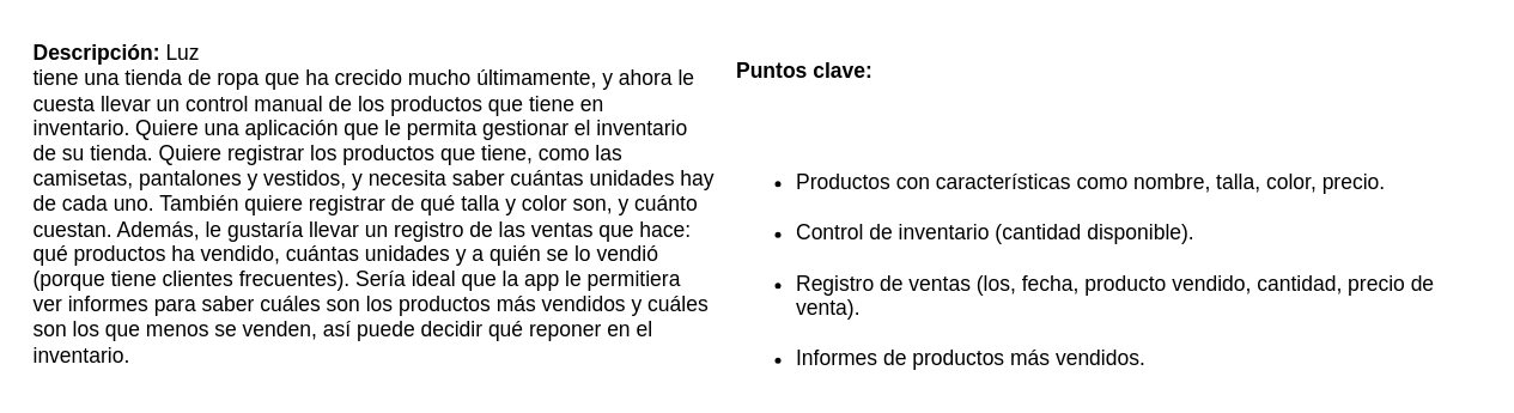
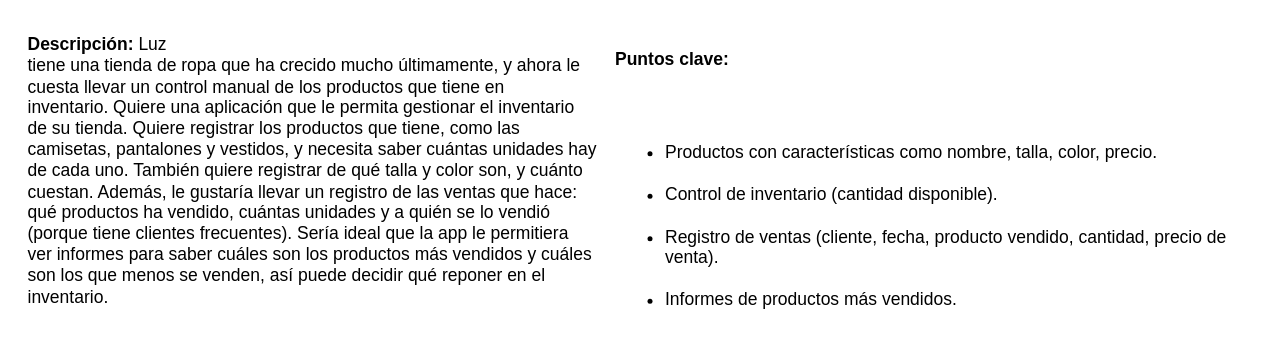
- <mxCell id="3" value="&lt;p id=&quot;yui_3_17_2_1_1758032268555_25&quot;&gt;&lt;strong&gt;&lt;font style=&quot;font-size: 14px;&quot;&gt;Puntos clave:&lt;/font&gt;&lt;/strong&gt;&lt;/p&gt;&lt;font style=&quot;font-size: 14px;&quot;&gt;&lt;br&gt;&lt;/font&gt;&lt;ul&gt;&lt;font style=&quot;font-size: 14px;&quot;&gt;&lt;br&gt;&lt;/font&gt;&lt;li&gt;&lt;font style=&quot;font-size: 14px;&quot;&gt;Productos con características como nombre, talla, color, precio.&lt;/font&gt;&lt;/li&gt;&lt;font style=&quot;font-size: 14px;&quot;&gt;&lt;br&gt;&lt;/font&gt;&lt;li&gt;&lt;font style=&quot;font-size: 14px;&quot;&gt;Control de inventario (cantidad disponible).&lt;/font&gt;&lt;/li&gt;&lt;font style=&quot;font-size: 14px;&quot;&gt;&lt;br&gt;&lt;/font&gt;&lt;li&gt;&lt;font style=&quot;font-size: 14px;&quot;&gt;Registro de ventas (los, fecha, producto vendido, cantidad, precio de venta).&lt;/font&gt;&lt;/li&gt;&lt;font style=&quot;font-size: 14px;&quot;&gt;&lt;br&gt;&lt;/font&gt;&lt;li&gt;&lt;font style=&quot;font-size: 14px;&quot;&gt;Informes de productos más vendidos.&lt;/font&gt;&lt;/li&gt;&lt;br&gt;&lt;/ul&gt;" style="text;whiteSpace=wrap;html=1;" vertex="1" parent="1"><mxGeometry x="490" width="500" height="230" as="geometry" y="20" /></mxCell>
+ <mxCell id="3" value="&lt;p id=&quot;yui_3_17_2_1_1758032268555_25&quot;&gt;&lt;strong&gt;&lt;font style=&quot;font-size: 14px;&quot;&gt;Puntos clave:&lt;/font&gt;&lt;/strong&gt;&lt;/p&gt;&lt;font style=&quot;font-size: 14px;&quot;&gt;&lt;br&gt;&lt;/font&gt;&lt;ul&gt;&lt;font style=&quot;font-size: 14px;&quot;&gt;&lt;br&gt;&lt;/font&gt;&lt;li&gt;&lt;font style=&quot;font-size: 14px;&quot;&gt;Productos con características como nombre, talla, color, precio.&lt;/font&gt;&lt;/li&gt;&lt;font style=&quot;font-size: 14px;&quot;&gt;&lt;br&gt;&lt;/font&gt;&lt;li&gt;&lt;font style=&quot;font-size: 14px;&quot;&gt;Control de inventario (cantidad disponible).&lt;/font&gt;&lt;/li&gt;&lt;font style=&quot;font-size: 14px;&quot;&gt;&lt;br&gt;&lt;/font&gt;&lt;li&gt;&lt;font style=&quot;font-size: 14px;&quot;&gt;Registro de ventas (cliente, fecha, producto vendido, cantidad, precio de venta).&lt;/font&gt;&lt;/li&gt;&lt;font style=&quot;font-size: 14px;&quot;&gt;&lt;br&gt;&lt;/font&gt;&lt;li&gt;&lt;font style=&quot;font-size: 14px;&quot;&gt;Informes de productos más vendidos.&lt;/font&gt;&lt;/li&gt;&lt;br&gt;&lt;/ul&gt;" style="text;whiteSpace=wrap;html=1;" vertex="1" parent="1"><mxGeometry x="490" width="500" height="230" as="geometry" y="20" /></mxCell>
